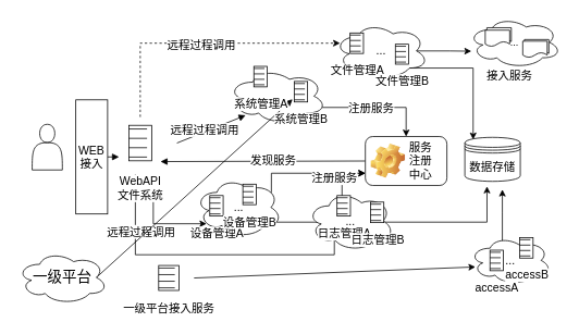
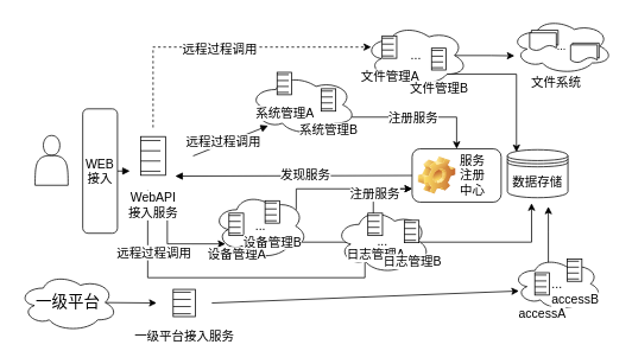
- <mxCell id="43" value="&lt;font style=&quot;font-size: 14px&quot;&gt;接入服务&lt;/font&gt;" style="text;html=1;resizable=0;points=[];autosize=1;align=left;verticalAlign=top;spacingTop=-4;" parent="1" vertex="1"><mxGeometry x="594" y="81" width="70" height="20" as="geometry" /></mxCell>
+ <mxCell id="43" value="&lt;font style=&quot;font-size: 14px&quot;&gt;文件系统&lt;/font&gt;" style="text;html=1;resizable=0;points=[];autosize=1;align=left;verticalAlign=top;spacingTop=-4;" parent="1" vertex="1"><mxGeometry x="594" y="81" width="70" height="20" as="geometry" /></mxCell>
- <mxCell id="10" value="&lt;font style=&quot;font-size: 14px;&quot;&gt;WEB接入&lt;/font&gt;" style="rounded=0;whiteSpace=wrap;html=1;fontSize=14;" parent="1" vertex="1"><mxGeometry x="92" y="122" width="39" height="140" as="geometry" /></mxCell>
+ <mxCell id="10" value="&lt;font style=&quot;font-size: 14px;&quot;&gt;WEB接入&lt;/font&gt;" style="whiteSpace=wrap;html=1;fontSize=14;rounded=1;" parent="1" vertex="1"><mxGeometry x="92" y="122" width="39" height="140" as="geometry" /></mxCell>
- <mxCell id="26" value="&lt;span style=&quot;font-weight: 400&quot;&gt;服务&lt;br&gt;注册&lt;br&gt;中心&lt;/span&gt;" style="label;whiteSpace=wrap;html=1;image=img/clipart/Gear_128x128.png;strokeColor=#000000;strokeWidth=1;fillColor=#FFFFFF;fontSize=14;" parent="1" vertex="1"><mxGeometry x="447" y="167" width="100" height="60" as="geometry" /></mxCell>
+ <mxCell id="26" value="&lt;span style=&quot;font-weight: 400&quot;&gt;服务&lt;br&gt;注册&lt;br&gt;中心&lt;/span&gt;" style="label;whiteSpace=wrap;html=1;image=img/clipart/Gear_128x128.png;strokeColor=#000000;strokeWidth=1;fillColor=#FFFFFF;fontSize=14;" parent="1" vertex="1"><mxGeometry x="462" y="167" width="100" height="60" as="geometry" /></mxCell>
- <mxCell id="49" value="WebAPI&lt;br&gt;文件系统" style="shape=mxgraph.bpmn.shape;html=1;verticalLabelPosition=bottom;labelBackgroundColor=#ffffff;verticalAlign=top;align=center;perimeter=rhombusPerimeter;outlineConnect=0;symbol=conditional;strokeColor=#000000;strokeWidth=1;fillColor=#FFFFFF;fontSize=14;" parent="1" vertex="1"><mxGeometry x="136" y="143" width="70" height="64" as="geometry" /></mxCell>
+ <mxCell id="49" value="WebAPI&lt;br&gt;接入服务" style="shape=mxgraph.bpmn.shape;html=1;verticalLabelPosition=bottom;labelBackgroundColor=#ffffff;verticalAlign=top;align=center;perimeter=rhombusPerimeter;outlineConnect=0;symbol=conditional;strokeColor=#000000;strokeWidth=1;fillColor=#FFFFFF;fontSize=14;" parent="1" vertex="1"><mxGeometry x="136" y="143" width="70" height="64" as="geometry" /></mxCell>
- <mxCell id="18" style="rounded=0;orthogonalLoop=1;jettySize=auto;html=1;exitX=0.875;exitY=0.5;exitDx=0;exitDy=0;exitPerimeter=0;fontSize=14;" parent="1" source="19" target="28" edge="1"><mxGeometry relative="1" as="geometry"><mxPoint x="175.5" y="353" as="targetPoint" /></mxGeometry></mxCell>
+ <mxCell id="18" style="rounded=0;orthogonalLoop=1;jettySize=auto;html=1;exitX=0.875;exitY=0.5;exitDx=0;exitDy=0;exitPerimeter=0;entryX=0;entryY=0.5;entryDx=0;entryDy=0;fontSize=14;" parent="1" source="19" target="38" edge="1"><mxGeometry relative="1" as="geometry"><mxPoint x="175.5" y="353" as="targetPoint" /></mxGeometry></mxCell>
